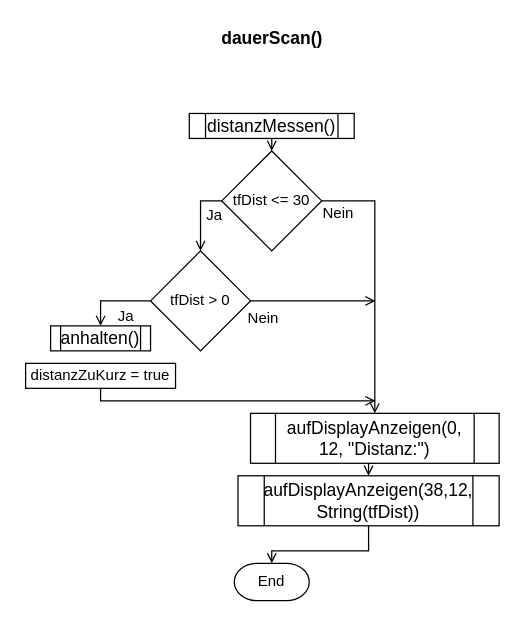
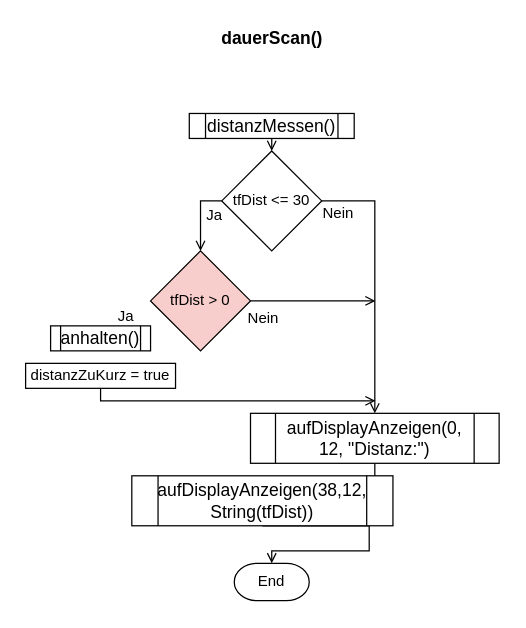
- <mxCell id="9" style="edgeStyle=orthogonalEdgeStyle;rounded=0;orthogonalLoop=1;jettySize=auto;html=1;exitX=0;exitY=0.5;exitDx=0;exitDy=0;entryX=0.5;entryY=0;entryDx=0;entryDy=0;endArrow=open;endFill=0;" parent="1" source="10" target="20" edge="1"><mxGeometry relative="1" as="geometry" /></mxCell>
- <mxCell id="10" value="tfDist &amp;gt; 0" style="rhombus;whiteSpace=wrap;html=1;" parent="1" vertex="1"><mxGeometry x="120" y="200" width="80" height="80" as="geometry" /></mxCell>
+ <mxCell id="10" value="tfDist &amp;gt; 0" style="rhombus;whiteSpace=wrap;html=1;fillColor=#f8cecc;" parent="1" vertex="1"><mxGeometry x="120" y="200" width="80" height="80" as="geometry" /></mxCell>
- <mxCell id="14" value="aufDisplayAnzeigen(38,12, String(tfDist))" style="shape=process;whiteSpace=wrap;html=1;backgroundOutline=1;fontSize=14;" parent="1" vertex="1"><mxGeometry x="190" y="380" width="209" height="40" as="geometry" /></mxCell>
+ <mxCell id="14" value="aufDisplayAnzeigen(38,12, String(tfDist))" style="shape=process;whiteSpace=wrap;html=1;backgroundOutline=1;fontSize=14;" parent="1" vertex="1"><mxGeometry x="105" y="380" width="209" height="40" as="geometry" /></mxCell>
